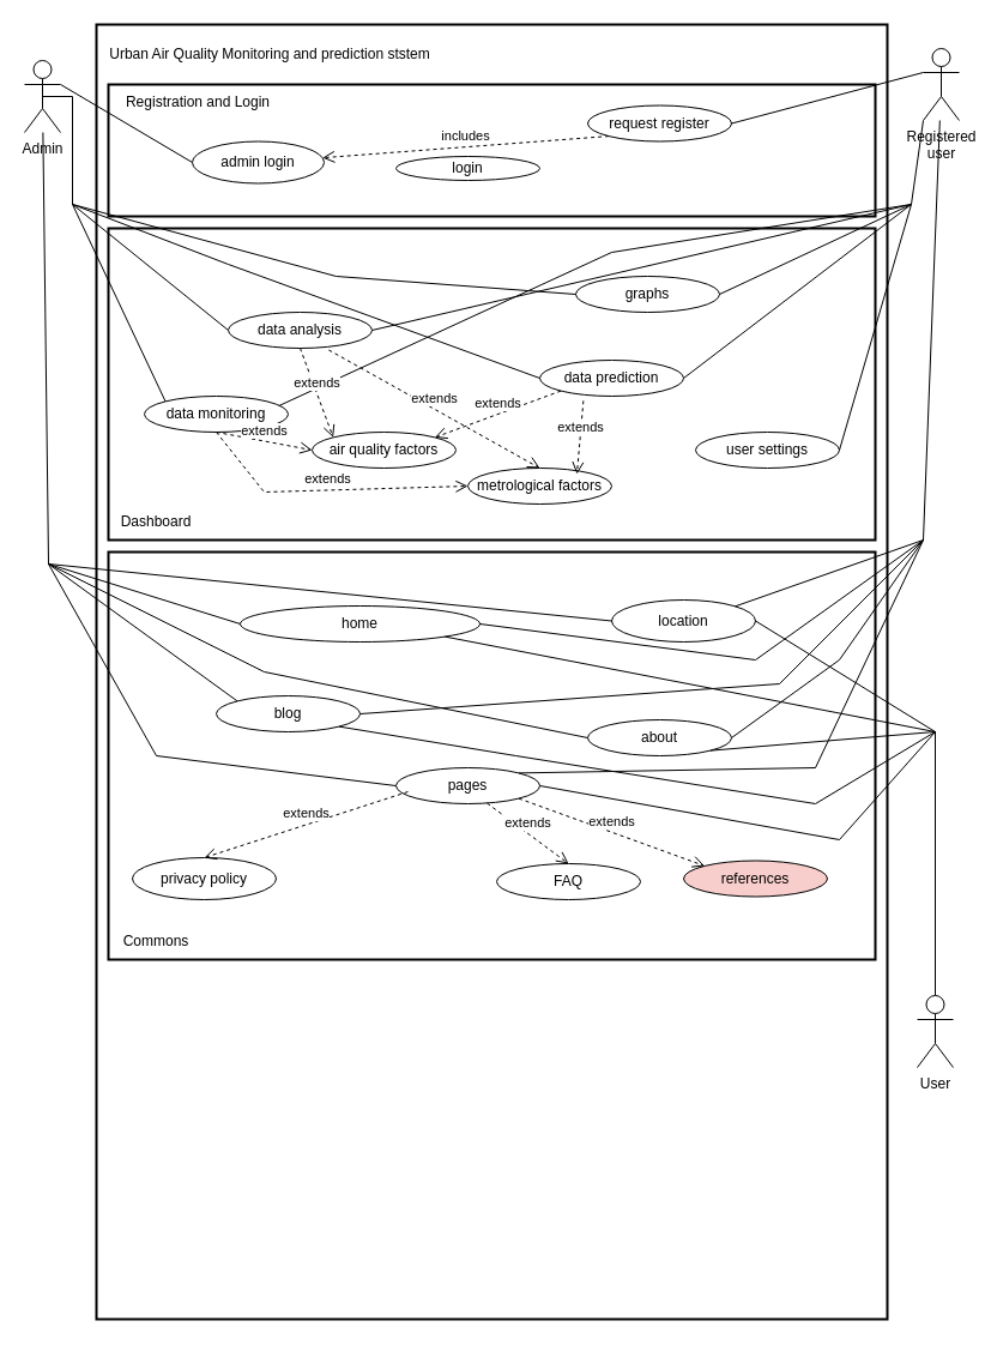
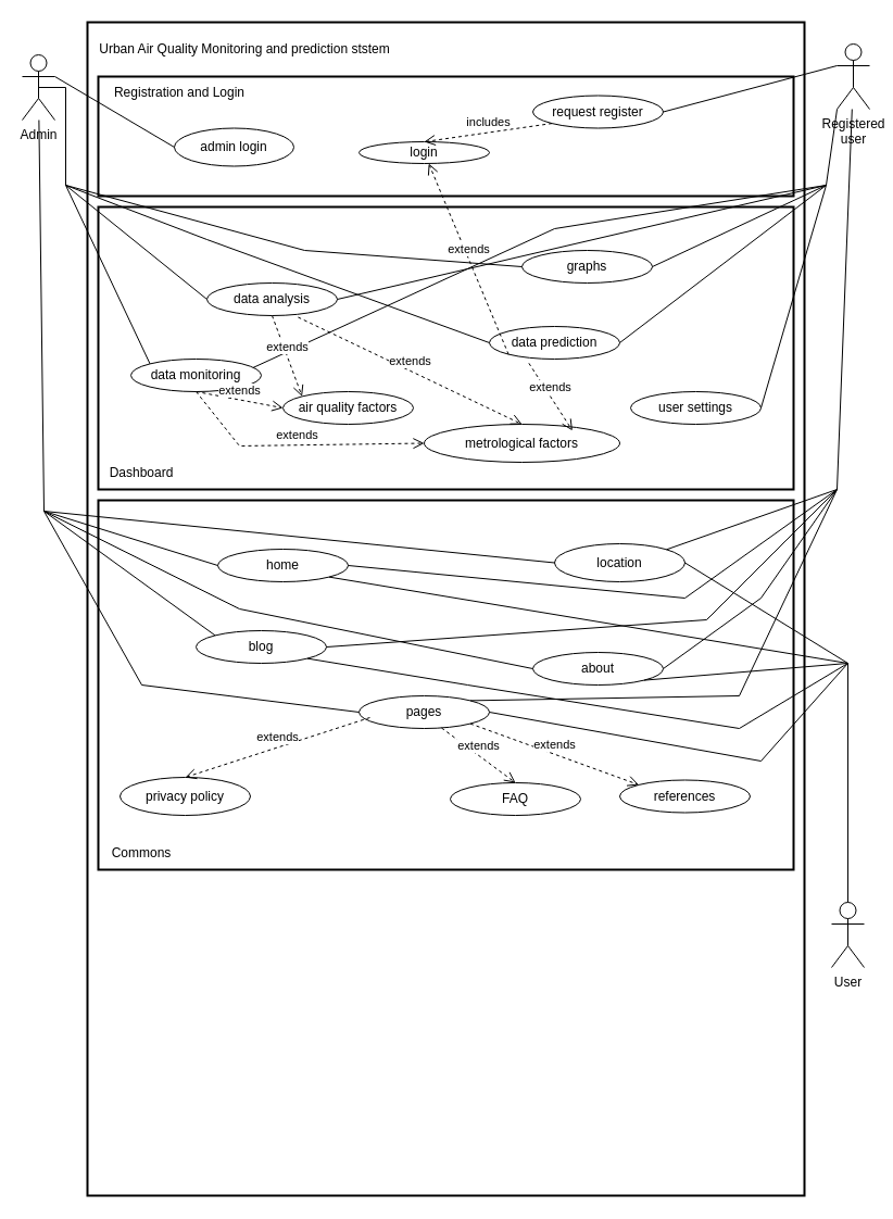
- <mxCell id="14" value="includes" style="html=1;verticalAlign=bottom;endArrow=open;dashed=1;endSize=8;curved=0;rounded=0;exitX=0;exitY=1;exitDx=0;exitDy=0;" edge="1" parent="1" source="8" target="10"><mxGeometry relative="1" as="geometry"><mxPoint x="380" y="60" as="sourcePoint" /><mxPoint x="300" y="60" as="targetPoint" /><mxPoint as="offset" /></mxGeometry></mxCell>
+ <mxCell id="14" value="includes" style="html=1;verticalAlign=bottom;endArrow=open;dashed=1;endSize=8;curved=0;rounded=0;exitX=0;exitY=1;exitDx=0;exitDy=0;entryX=0.5;entryY=0;entryDx=0;entryDy=0;" edge="1" parent="1" source="8" target="9"><mxGeometry relative="1" as="geometry"><mxPoint x="380" y="60" as="sourcePoint" /><mxPoint x="300" y="60" as="targetPoint" /><mxPoint as="offset" /></mxGeometry></mxCell>
- <mxCell id="34" value="extends" style="html=1;verticalAlign=bottom;endArrow=open;dashed=1;endSize=8;curved=0;rounded=0;entryX=1;entryY=0;entryDx=0;entryDy=0;exitX=0;exitY=1;exitDx=0;exitDy=0;" edge="1" parent="1" source="17" target="22"><mxGeometry relative="1" as="geometry"><mxPoint x="390" y="300" as="sourcePoint" /><mxPoint x="310" y="300" as="targetPoint" /></mxGeometry></mxCell>
+ <mxCell id="34" value="extends" style="html=1;verticalAlign=bottom;endArrow=open;dashed=1;endSize=8;curved=0;rounded=0;exitX=0;exitY=1;exitDx=0;exitDy=0;" edge="1" parent="1" source="17" target="9"><mxGeometry relative="1" as="geometry"><mxPoint x="390" y="300" as="sourcePoint" /><mxPoint x="310" y="300" as="targetPoint" /></mxGeometry></mxCell>
- <mxCell id="21" value="metrological factors" style="ellipse;whiteSpace=wrap;html=1;" vertex="1" parent="1"><mxGeometry x="390" y="390" width="120" height="30" as="geometry" /></mxCell>
+ <mxCell id="21" value="metrological factors" style="ellipse;whiteSpace=wrap;html=1;" vertex="1" parent="1"><mxGeometry x="390" y="390" width="180" height="35" as="geometry" /></mxCell>
- <mxCell id="40" value="home" style="ellipse;whiteSpace=wrap;html=1;" vertex="1" parent="1"><mxGeometry x="200" y="505" width="200" height="30" as="geometry" /></mxCell>
+ <mxCell id="40" value="home" style="ellipse;whiteSpace=wrap;html=1;" vertex="1" parent="1"><mxGeometry x="200" y="505" width="120" height="30" as="geometry" /></mxCell>
- <mxCell id="47" value="references" style="ellipse;whiteSpace=wrap;html=1;fillColor=#f8cecc;" vertex="1" parent="1"><mxGeometry x="570" y="717.5" width="120" height="30" as="geometry" /></mxCell>
+ <mxCell id="47" value="references" style="ellipse;whiteSpace=wrap;html=1;" vertex="1" parent="1"><mxGeometry x="570" y="717.5" width="120" height="30" as="geometry" /></mxCell>
